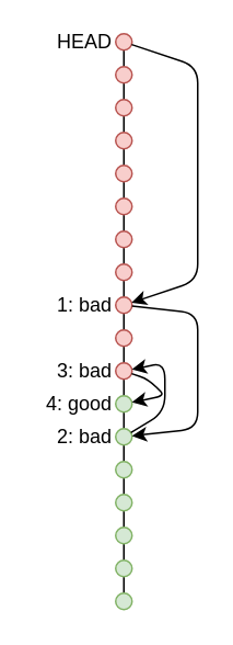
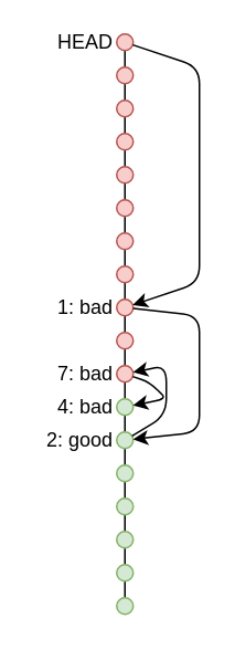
- <mxCell id="27" value="3: bad" style="text;html=1;strokeColor=none;fillColor=none;align=right;verticalAlign=middle;whiteSpace=wrap;rounded=0;" vertex="1" parent="1"><mxGeometry x="30" y="220" width="40" height="10" as="geometry" /></mxCell>
+ <mxCell id="27" value="7: bad" style="text;html=1;strokeColor=none;fillColor=none;align=right;verticalAlign=middle;whiteSpace=wrap;rounded=0;" vertex="1" parent="1"><mxGeometry x="30" y="220" width="40" height="10" as="geometry" /></mxCell>
- <mxCell id="28" value="4: good" style="text;html=1;strokeColor=none;fillColor=none;align=right;verticalAlign=middle;whiteSpace=wrap;rounded=0;" vertex="1" parent="1"><mxGeometry x="20" y="240" width="50" height="10" as="geometry" /></mxCell>
+ <mxCell id="28" value="4: bad" style="text;html=1;strokeColor=none;fillColor=none;align=right;verticalAlign=middle;whiteSpace=wrap;rounded=0;" vertex="1" parent="1"><mxGeometry x="20" y="240" width="50" height="10" as="geometry" /></mxCell>
- <mxCell id="26" value="2: bad" style="text;html=1;strokeColor=none;fillColor=none;align=right;verticalAlign=middle;whiteSpace=wrap;rounded=0;" vertex="1" parent="1"><mxGeometry x="20" y="260" width="50" height="10" as="geometry" /></mxCell>
+ <mxCell id="26" value="2: good" style="text;html=1;strokeColor=none;fillColor=none;align=right;verticalAlign=middle;whiteSpace=wrap;rounded=0;" vertex="1" parent="1"><mxGeometry x="20" y="260" width="50" height="10" as="geometry" /></mxCell>
